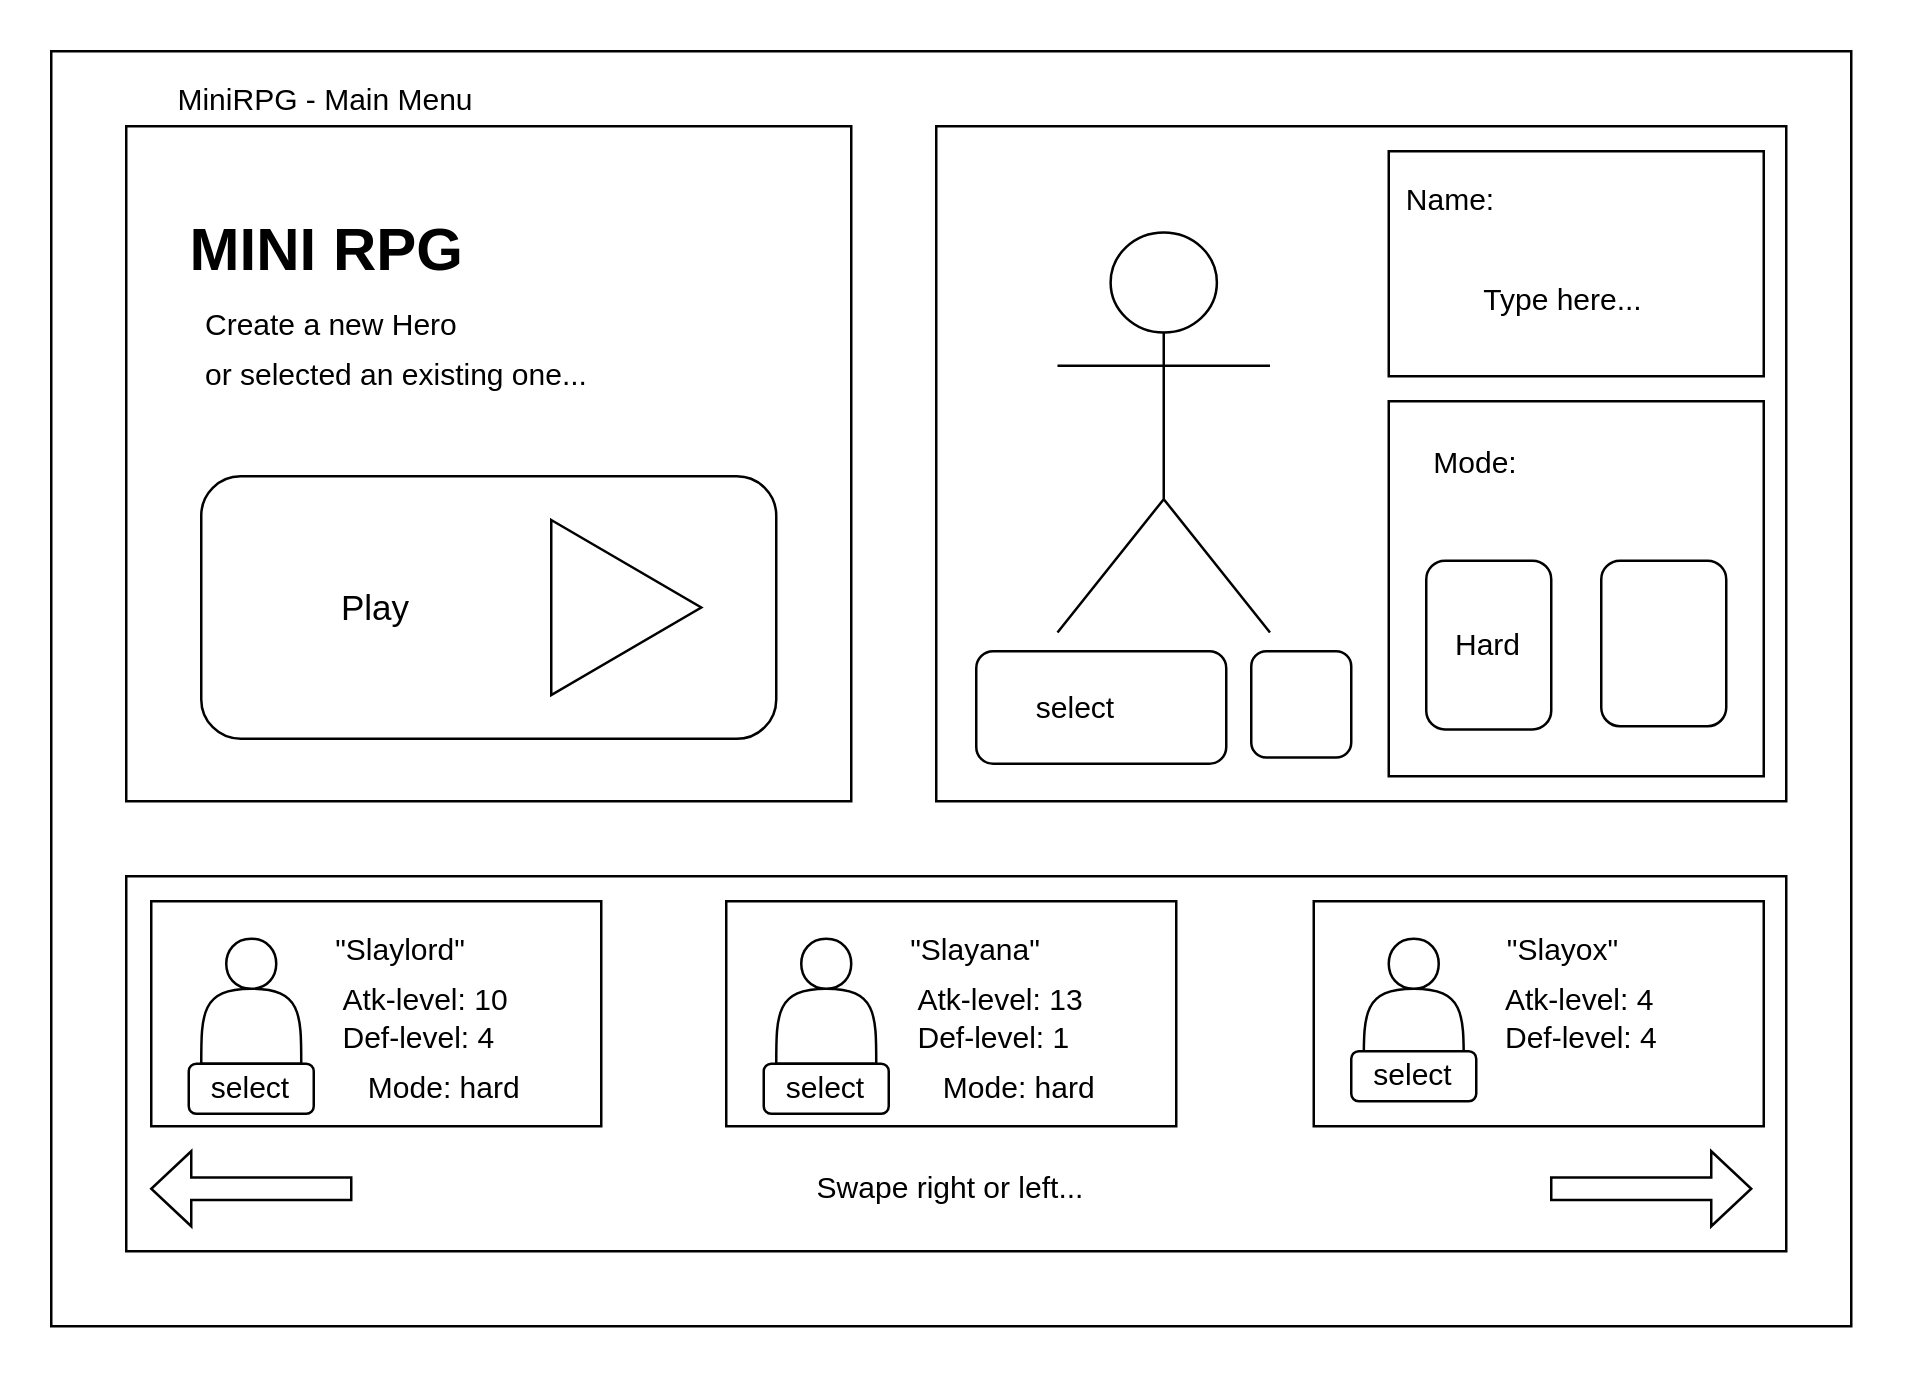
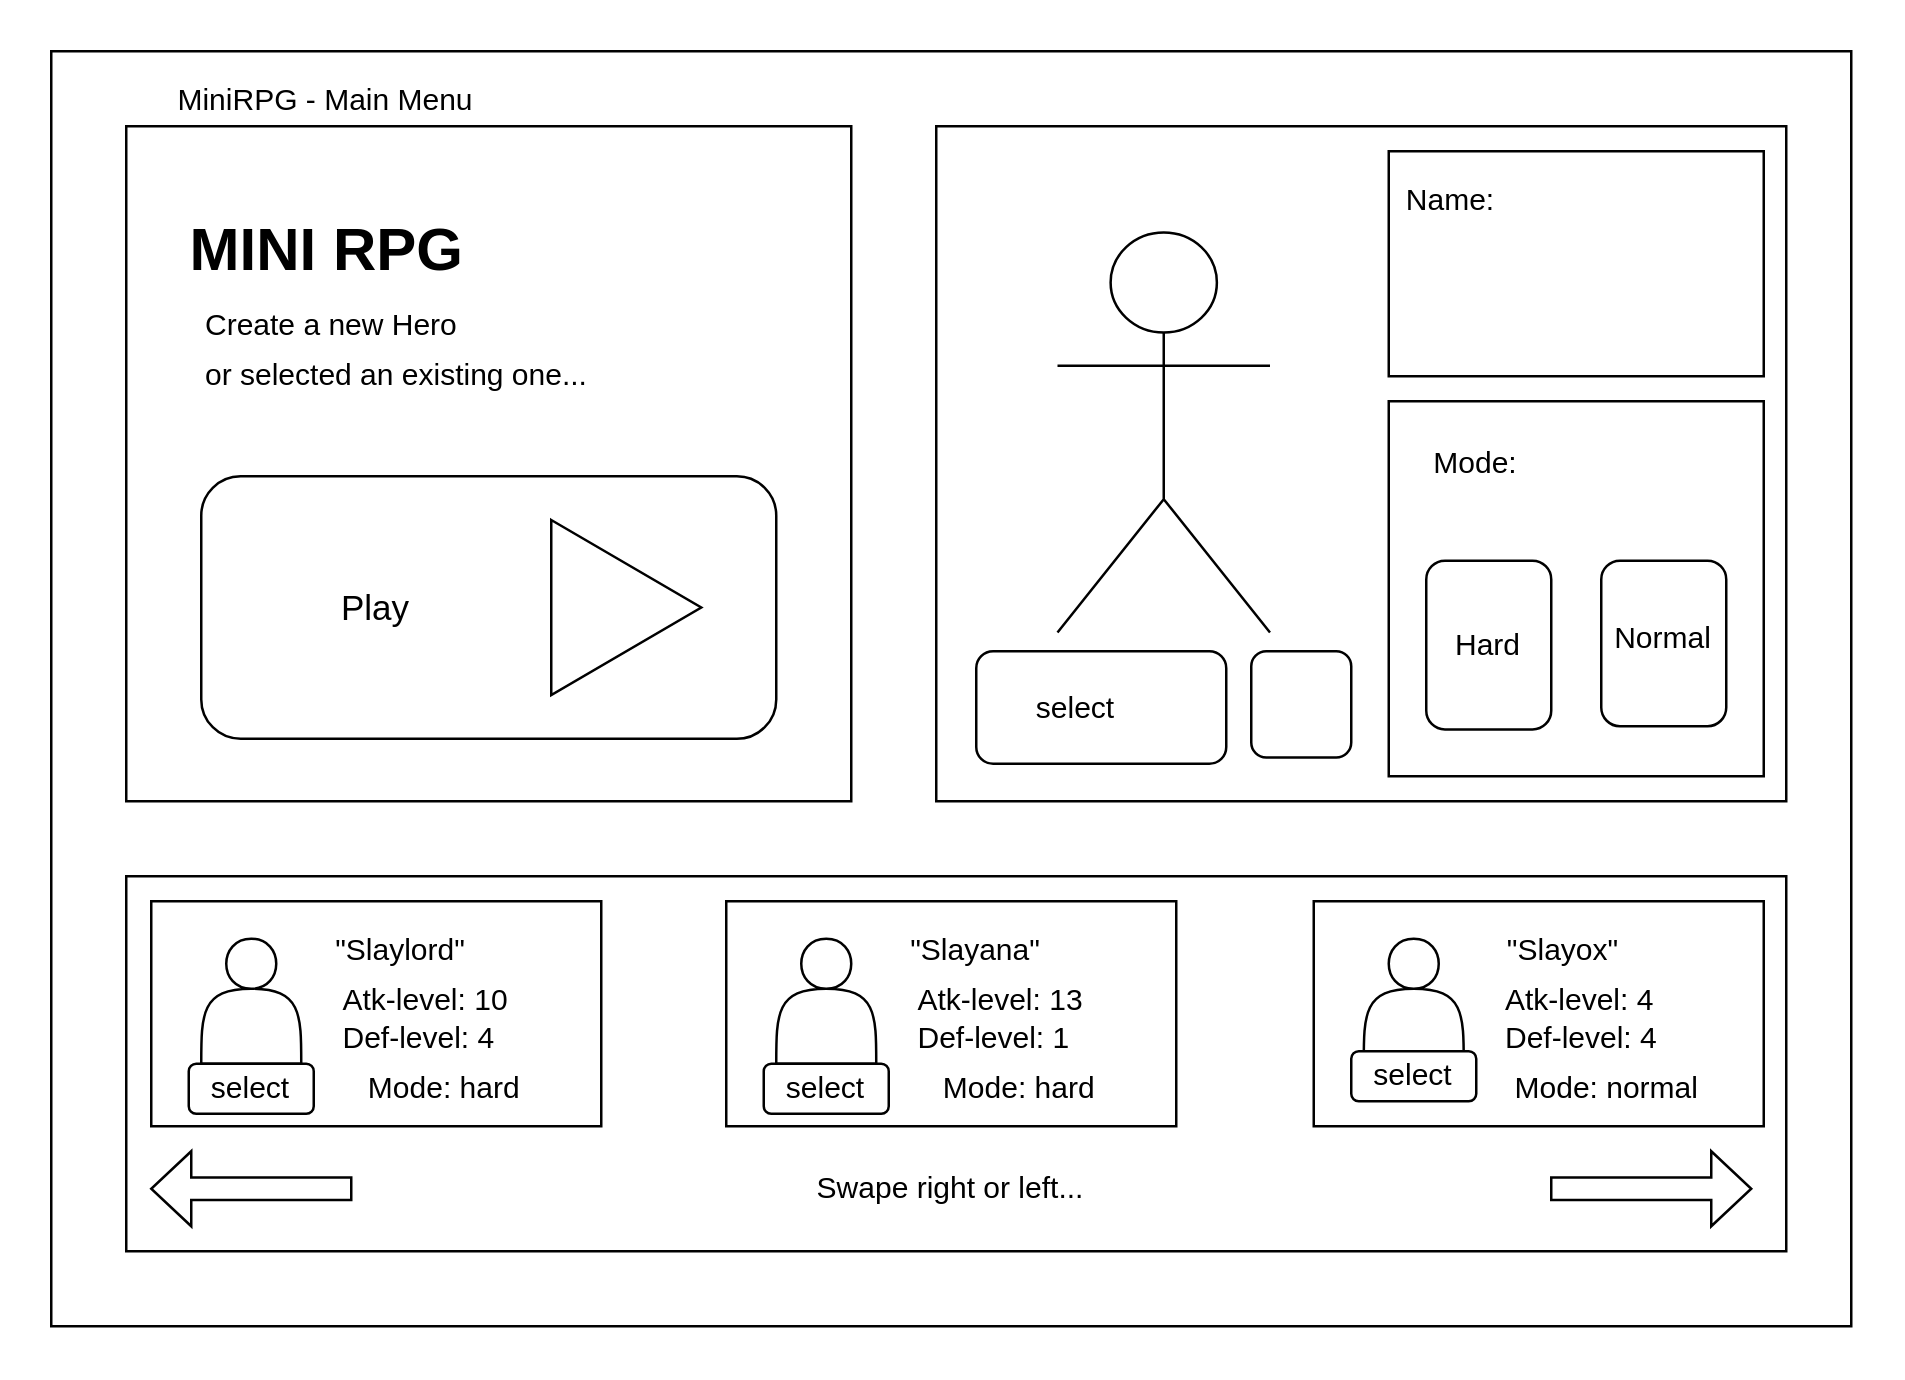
- <mxCell id="14" value="Type here..." style="text;html=1;strokeColor=none;fillColor=none;align=center;verticalAlign=middle;whiteSpace=wrap;rounded=0;" parent="1" vertex="1"><mxGeometry x="575" y="110" width="100" height="20" as="geometry" /></mxCell>
+ <mxCell id="12" value="Normal" style="text;html=1;strokeColor=none;fillColor=none;align=center;verticalAlign=middle;whiteSpace=wrap;rounded=0;" parent="1" vertex="1"><mxGeometry x="645" y="245" width="40" height="20" as="geometry" /></mxCell>
+ <mxCell id="38" value="Mode: normal" style="text;html=1;strokeColor=none;fillColor=none;align=center;verticalAlign=middle;whiteSpace=wrap;rounded=0;" parent="1" vertex="1"><mxGeometry x="600" y="425" width="85" height="20" as="geometry" /></mxCell>
